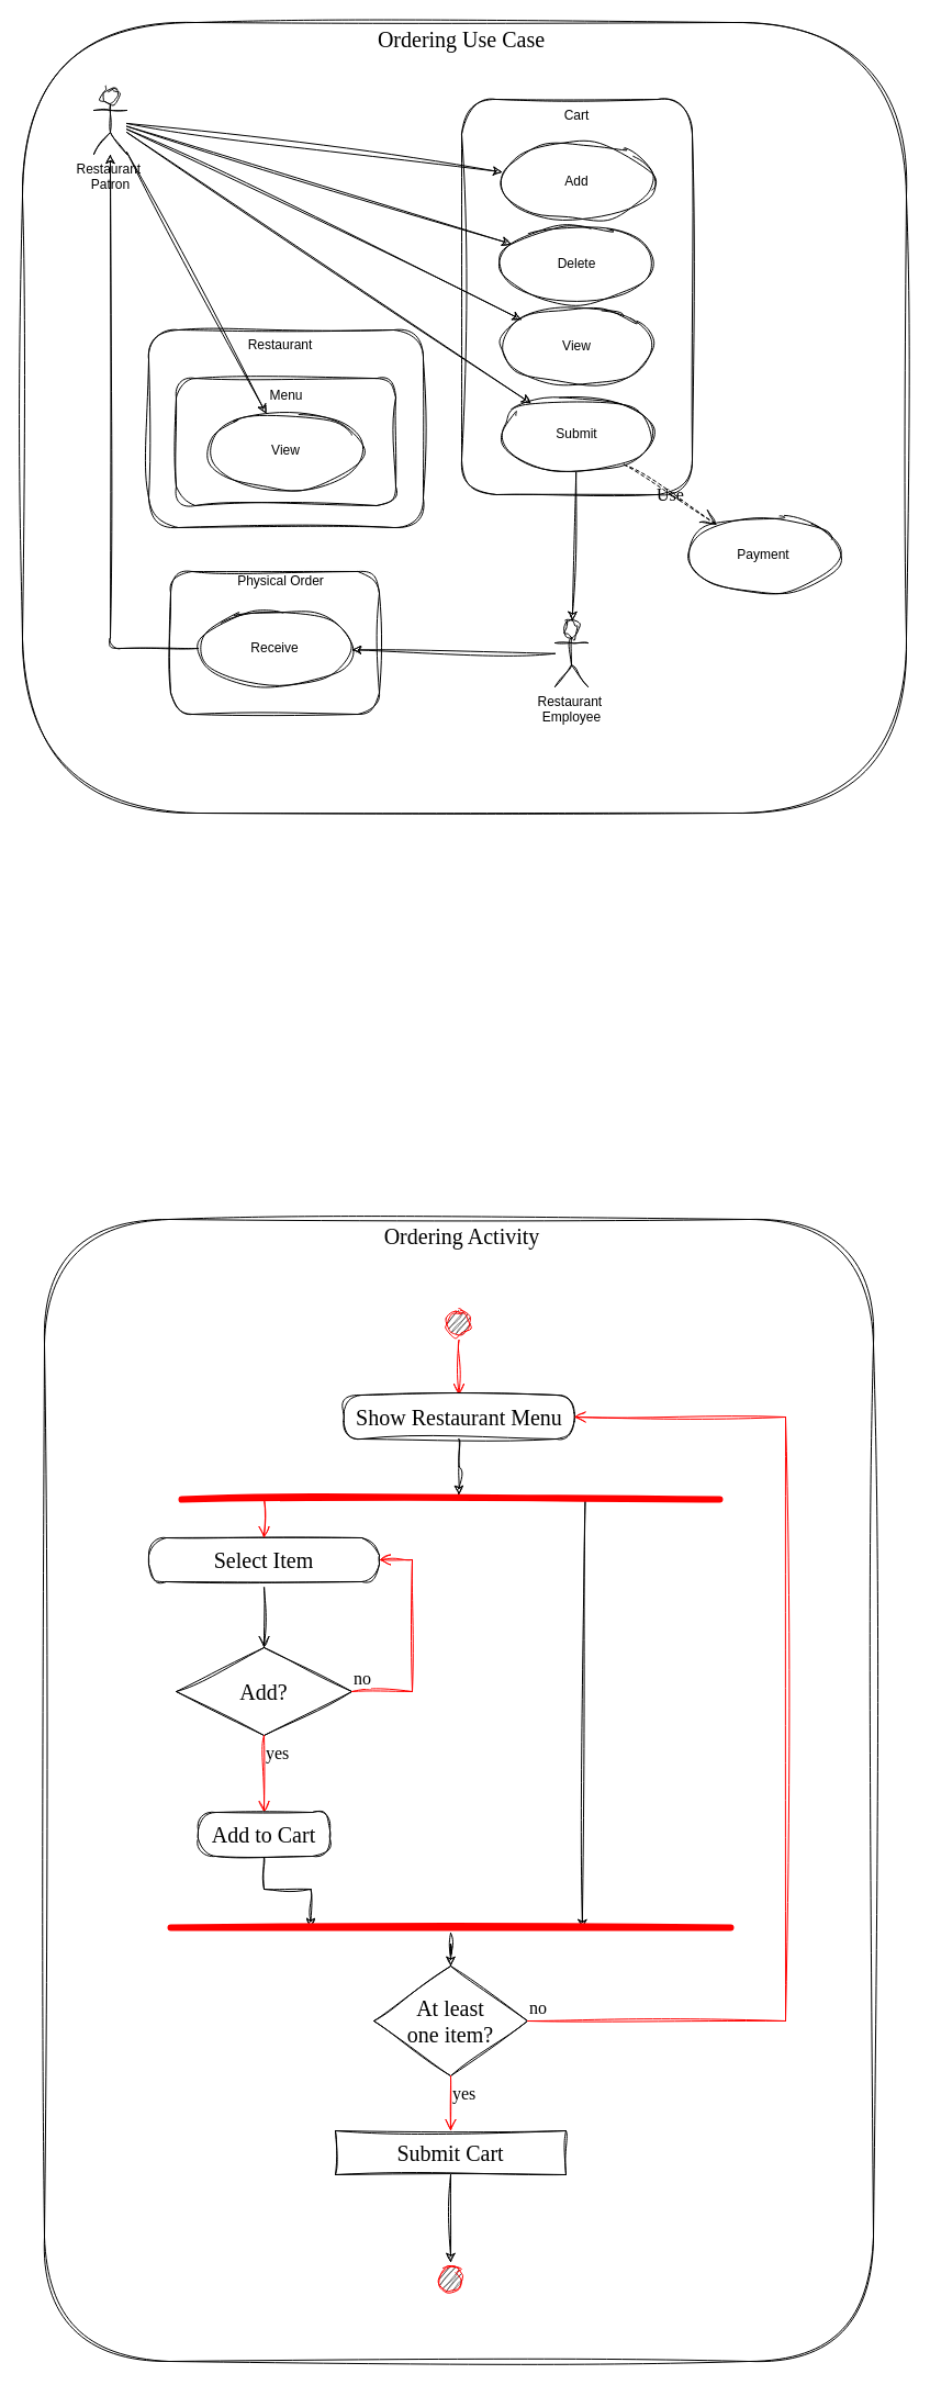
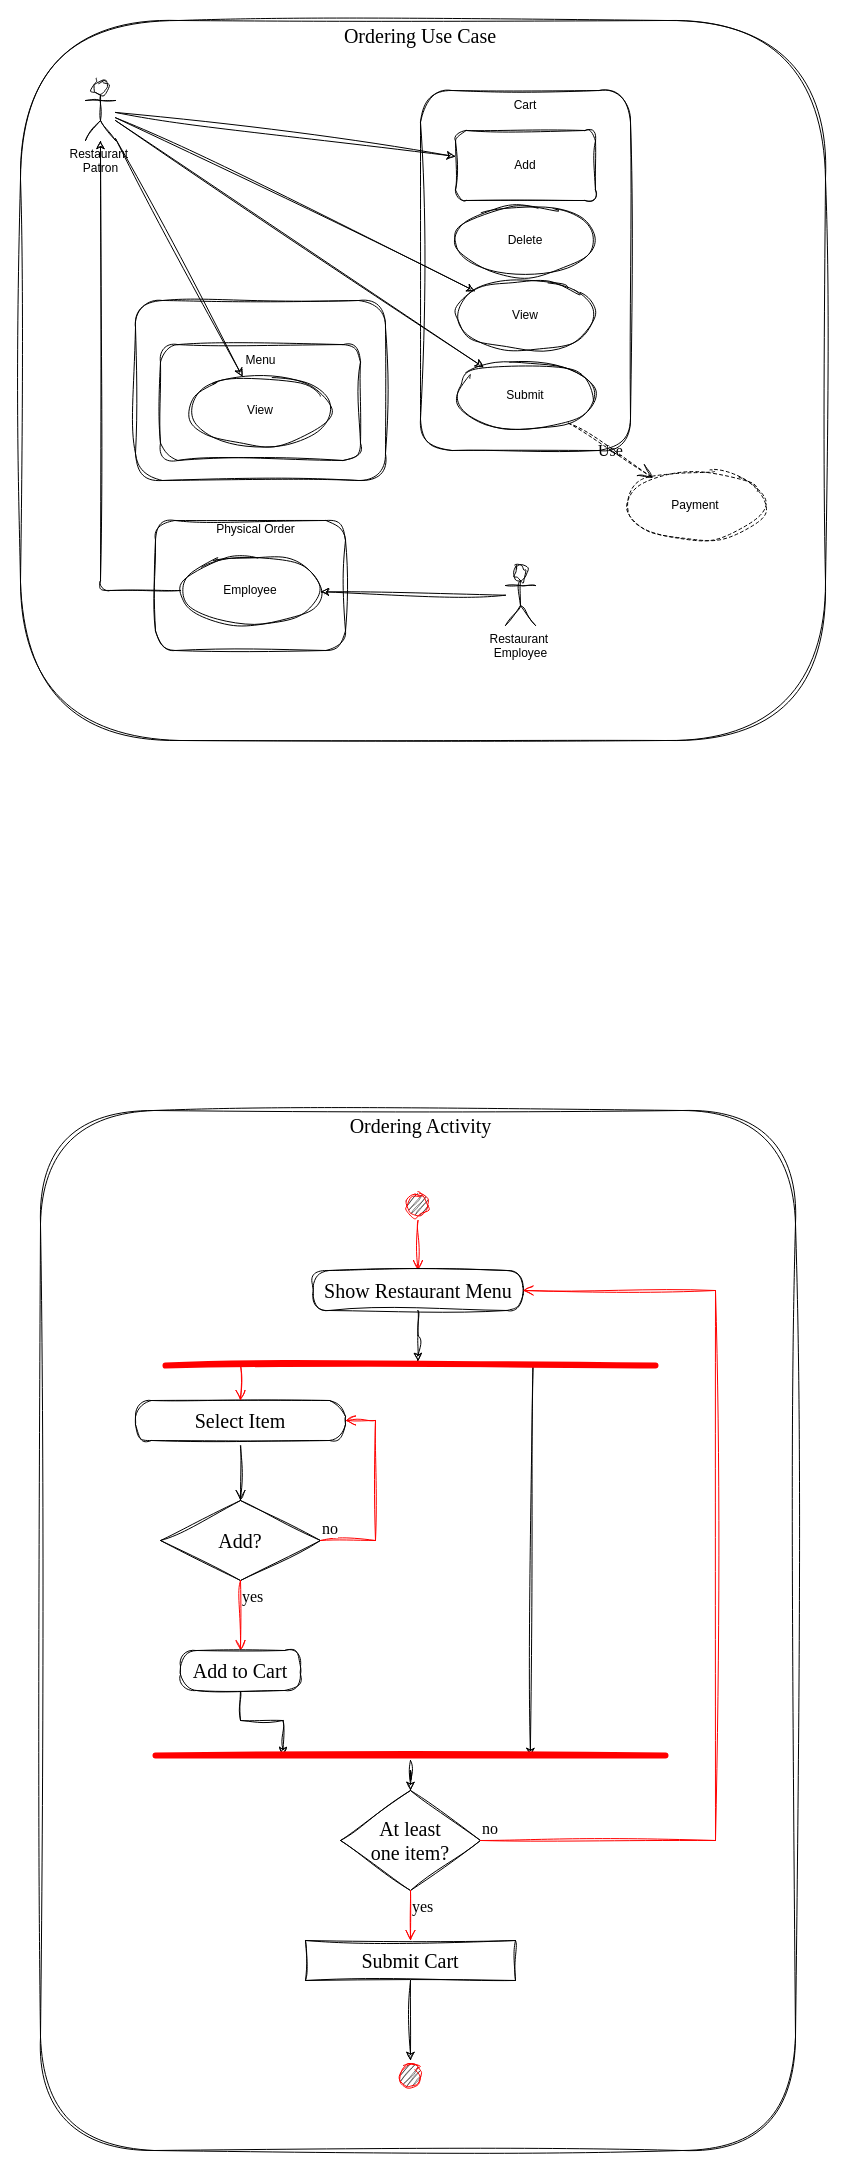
- <mxCell id="11" value="Add" style="ellipse;whiteSpace=wrap;html=1;sketch=1;curveFitting=1;jiggle=2;rounded=1;labelBackgroundColor=none;" parent="6" vertex="1"><mxGeometry x="35" y="40" width="140" height="70" as="geometry" /></mxCell>
+ <mxCell id="11" value="Add" style="whiteSpace=wrap;html=1;sketch=1;curveFitting=1;jiggle=2;labelBackgroundColor=none;rounded=1;" parent="6" vertex="1"><mxGeometry x="35" y="40" width="140" height="70" as="geometry" /></mxCell>
- <mxCell id="16" style="rounded=1;orthogonalLoop=1;jettySize=auto;html=1;sketch=1;curveFitting=1;jiggle=2;labelBackgroundColor=none;fontColor=default;" parent="1" source="4" target="10" edge="1"><mxGeometry relative="1" as="geometry" /></mxCell>
- <mxCell id="29" value="Restaurant" style="text;html=1;align=center;verticalAlign=middle;whiteSpace=wrap;rounded=1;labelBackgroundColor=none;sketch=1;curveFitting=1;jiggle=2;" parent="27" vertex="1"><mxGeometry x="67.37" width="106.25" height="28.636" as="geometry" /></mxCell>
- <mxCell id="14" style="rounded=1;orthogonalLoop=1;jettySize=auto;html=1;sketch=1;curveFitting=1;jiggle=2;labelBackgroundColor=none;fontColor=default;" parent="1" source="13" target="5" edge="1"><mxGeometry relative="1" as="geometry" /></mxCell>
- <mxCell id="19" value="Payment" style="ellipse;whiteSpace=wrap;html=1;sketch=1;curveFitting=1;jiggle=2;rounded=1;labelBackgroundColor=none;" parent="1" vertex="1"><mxGeometry x="625" y="470" width="140" height="70" as="geometry" /></mxCell>
+ <mxCell id="19" value="Payment" style="ellipse;whiteSpace=wrap;html=1;sketch=1;curveFitting=1;jiggle=2;rounded=1;labelBackgroundColor=none;dashed=1;" parent="1" vertex="1"><mxGeometry x="625" y="470" width="140" height="70" as="geometry" /></mxCell>
- <mxCell id="24" value="Receive" style="ellipse;whiteSpace=wrap;html=1;sketch=1;curveFitting=1;jiggle=2;rounded=1;labelBackgroundColor=none;" parent="1" vertex="1"><mxGeometry x="180" y="555" width="140" height="70" as="geometry" /></mxCell>
+ <mxCell id="24" value="Employee" style="ellipse;whiteSpace=wrap;html=1;sketch=1;curveFitting=1;jiggle=2;rounded=1;labelBackgroundColor=none;" parent="1" vertex="1"><mxGeometry x="180" y="555" width="140" height="70" as="geometry" /></mxCell>
